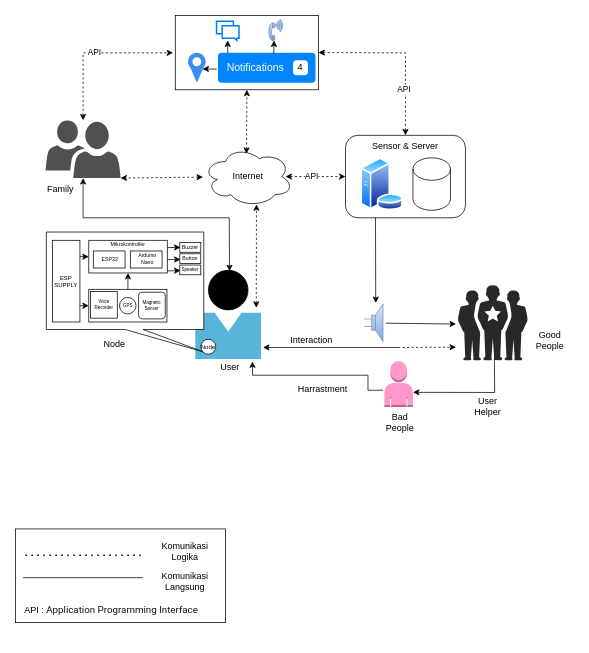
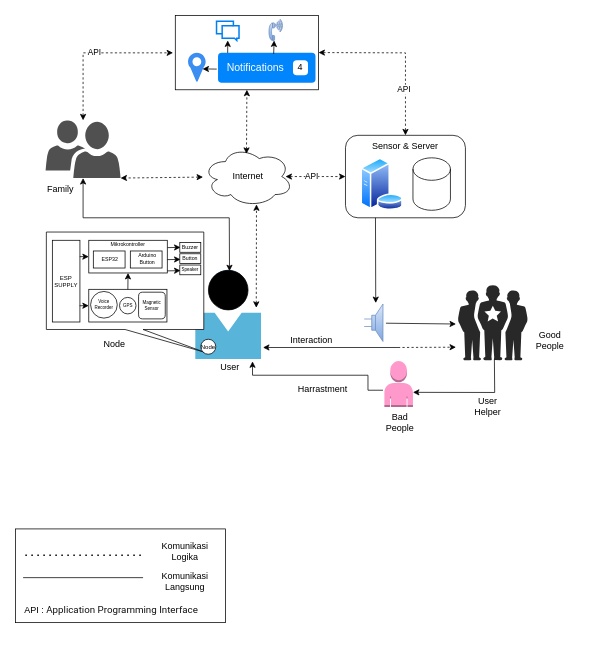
- <mxCell id="72" value="Arduino&lt;div&gt;Nano&lt;/div&gt;" style="text;html=1;align=center;verticalAlign=middle;whiteSpace=wrap;rounded=0;fontSize=7;" parent="52" vertex="1"><mxGeometry x="97" y="19.38" width="60" height="30" as="geometry" /></mxCell>
+ <mxCell id="72" value="Arduino&lt;div&gt;Button&lt;/div&gt;" style="text;html=1;align=center;verticalAlign=middle;whiteSpace=wrap;rounded=0;fontSize=7;" parent="52" vertex="1"><mxGeometry x="97" y="19.38" width="60" height="30" as="geometry" /></mxCell>
- <mxCell id="58" value="Voice&lt;div&gt;Recorder&lt;/div&gt;" style="whiteSpace=wrap;html=1;aspect=fixed;fontSize=6;rounded=0;" parent="55" vertex="1"><mxGeometry x="2.41" y="2.84" width="35.59" height="35.59" as="geometry" /></mxCell>
+ <mxCell id="58" value="Voice&lt;div&gt;Recorder&lt;/div&gt;" style="ellipse;whiteSpace=wrap;html=1;aspect=fixed;fontSize=6;" parent="55" vertex="1"><mxGeometry x="2.41" y="2.84" width="35.59" height="35.59" as="geometry" /></mxCell>
